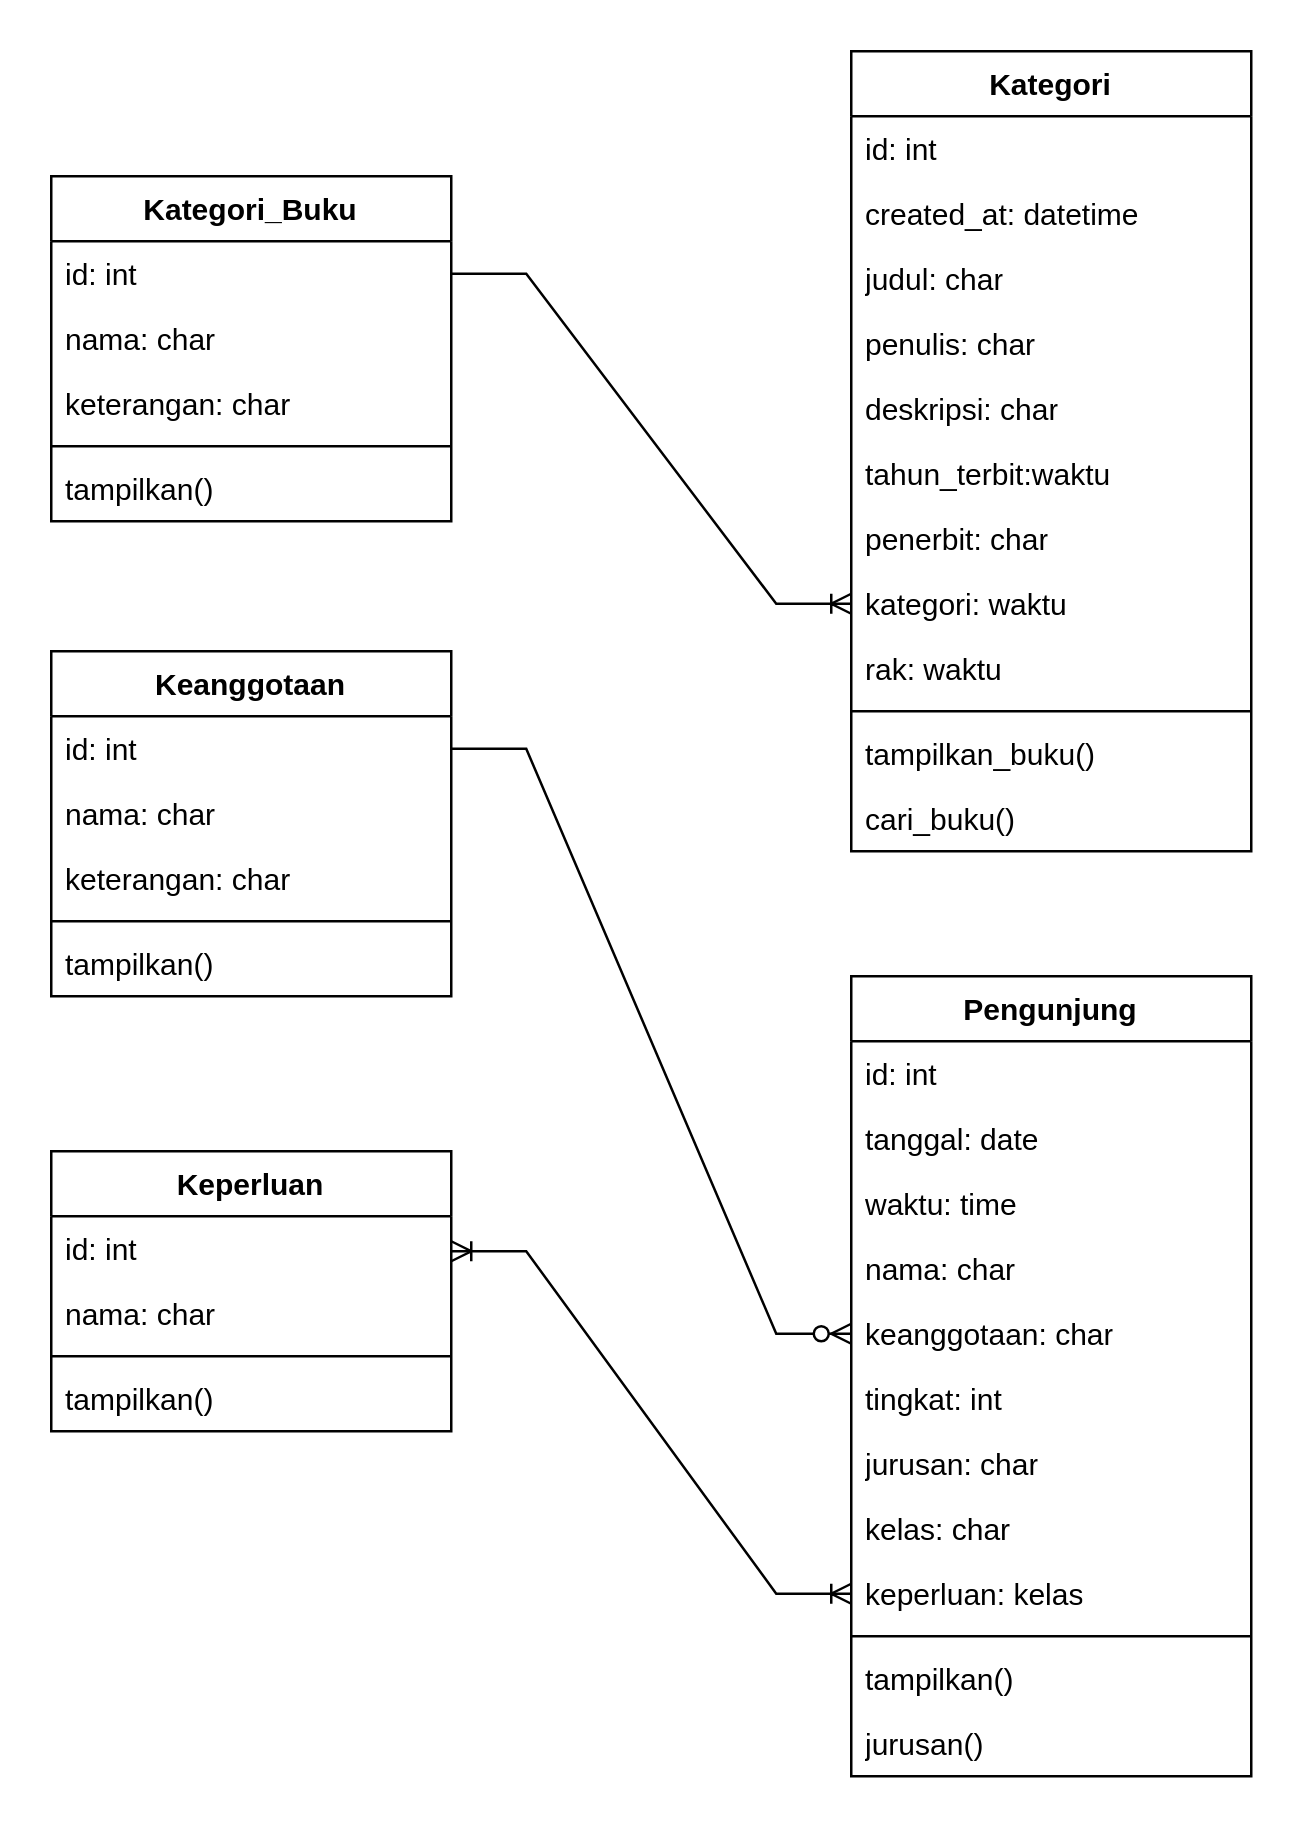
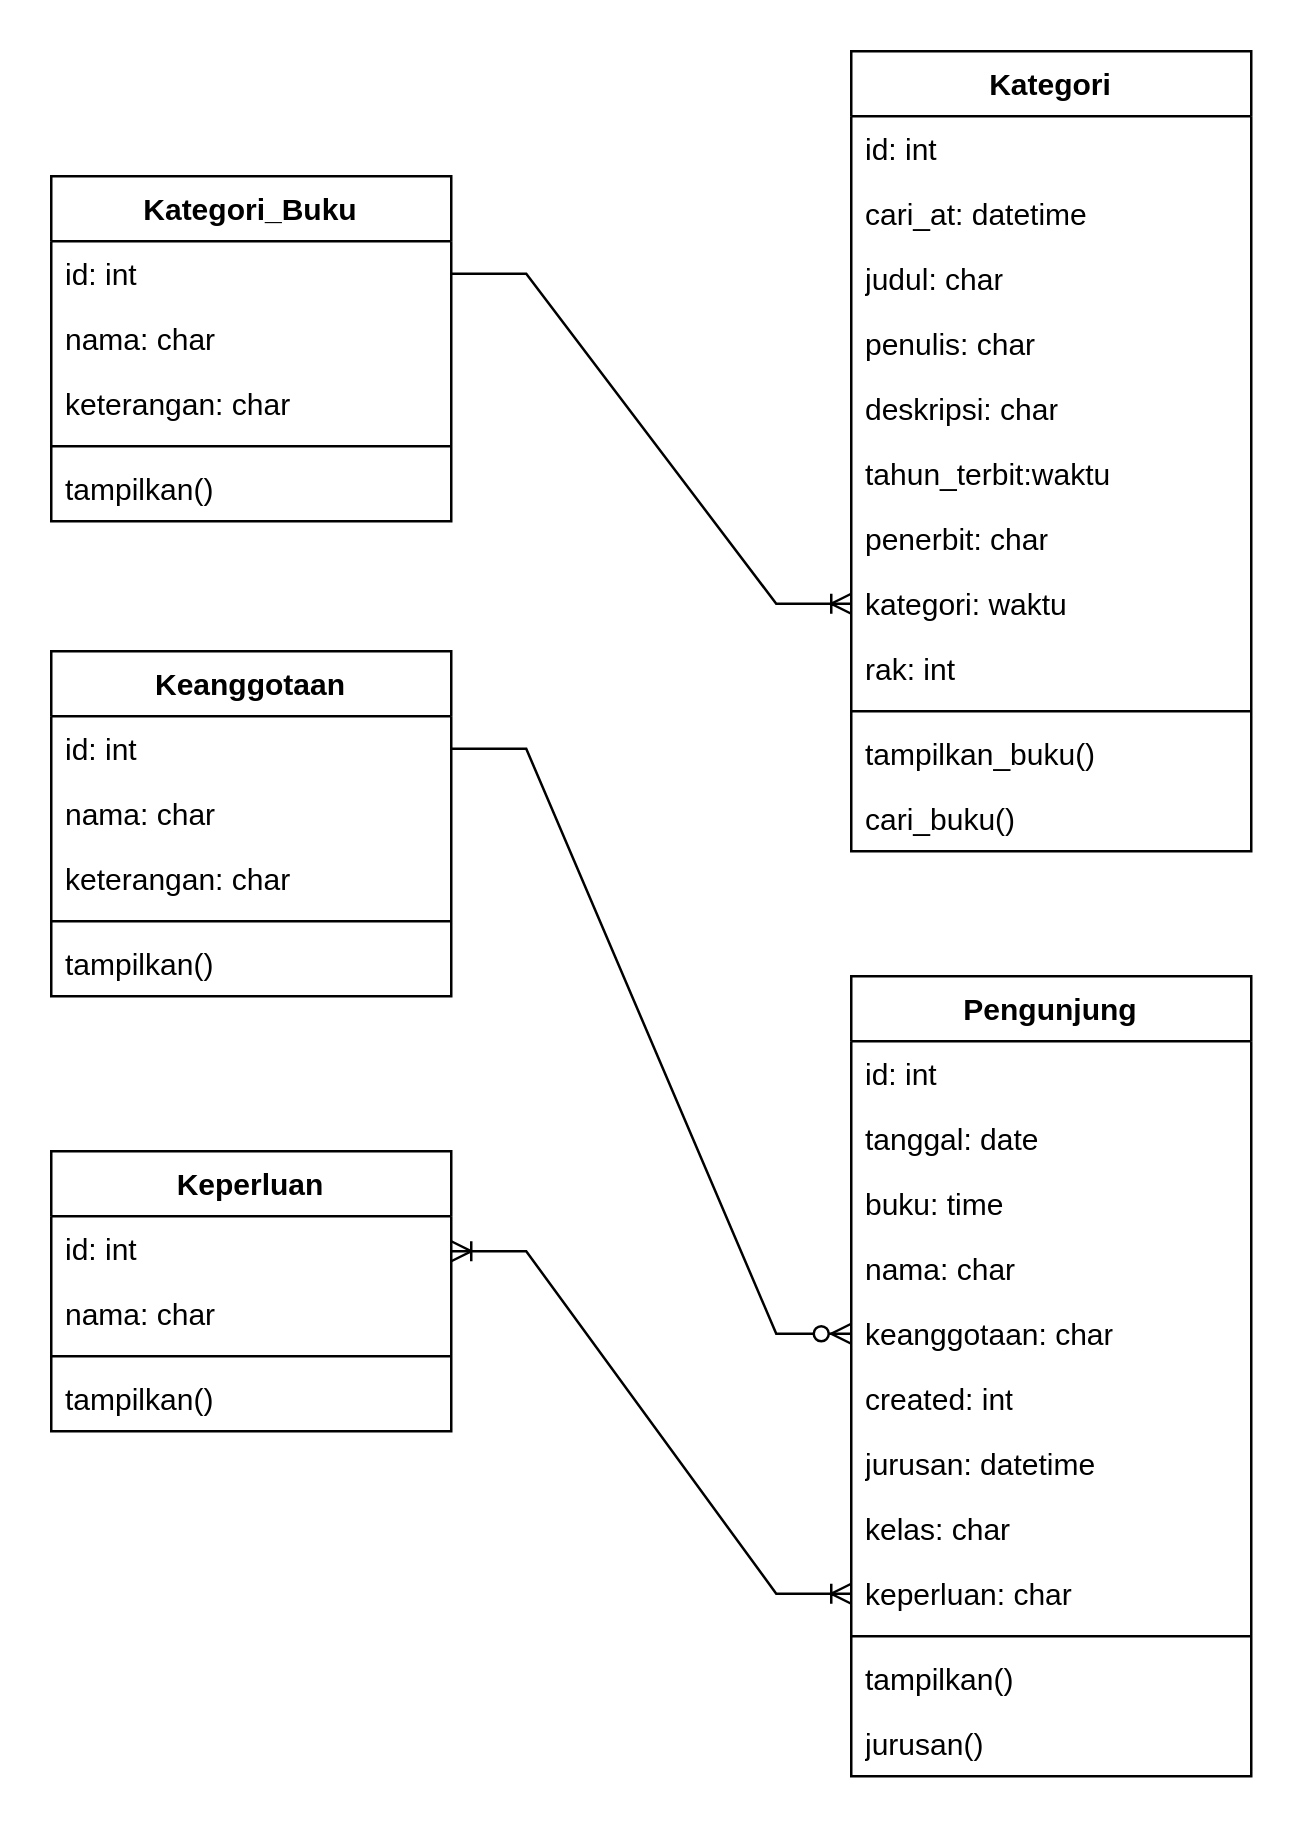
- <mxCell id="4" value="created_at: datetime" style="text;strokeColor=none;fillColor=none;align=left;verticalAlign=top;spacingLeft=4;spacingRight=4;overflow=hidden;rotatable=0;points=[[0,0.5],[1,0.5]];portConstraint=eastwest;whiteSpace=wrap;html=1;" vertex="1" parent="2"><mxGeometry y="52" width="160" height="26" as="geometry" /></mxCell>
+ <mxCell id="4" value="cari_at: datetime" style="text;strokeColor=none;fillColor=none;align=left;verticalAlign=top;spacingLeft=4;spacingRight=4;overflow=hidden;rotatable=0;points=[[0,0.5],[1,0.5]];portConstraint=eastwest;whiteSpace=wrap;html=1;" vertex="1" parent="2"><mxGeometry y="52" width="160" height="26" as="geometry" /></mxCell>
- <mxCell id="11" value="rak: waktu" style="text;strokeColor=none;fillColor=none;align=left;verticalAlign=top;spacingLeft=4;spacingRight=4;overflow=hidden;rotatable=0;points=[[0,0.5],[1,0.5]];portConstraint=eastwest;whiteSpace=wrap;html=1;" vertex="1" parent="2"><mxGeometry y="234" width="160" height="26" as="geometry" /></mxCell>
+ <mxCell id="11" value="rak: int" style="text;strokeColor=none;fillColor=none;align=left;verticalAlign=top;spacingLeft=4;spacingRight=4;overflow=hidden;rotatable=0;points=[[0,0.5],[1,0.5]];portConstraint=eastwest;whiteSpace=wrap;html=1;" vertex="1" parent="2"><mxGeometry y="234" width="160" height="26" as="geometry" /></mxCell>
- <mxCell id="35" value="waktu: time" style="text;strokeColor=none;fillColor=none;align=left;verticalAlign=top;spacingLeft=4;spacingRight=4;overflow=hidden;rotatable=0;points=[[0,0.5],[1,0.5]];portConstraint=eastwest;whiteSpace=wrap;html=1;" vertex="1" parent="32"><mxGeometry y="78" width="160" height="26" as="geometry" /></mxCell>
+ <mxCell id="35" value="buku: time" style="text;strokeColor=none;fillColor=none;align=left;verticalAlign=top;spacingLeft=4;spacingRight=4;overflow=hidden;rotatable=0;points=[[0,0.5],[1,0.5]];portConstraint=eastwest;whiteSpace=wrap;html=1;" vertex="1" parent="32"><mxGeometry y="78" width="160" height="26" as="geometry" /></mxCell>
- <mxCell id="38" value="tingkat: int" style="text;strokeColor=none;fillColor=none;align=left;verticalAlign=top;spacingLeft=4;spacingRight=4;overflow=hidden;rotatable=0;points=[[0,0.5],[1,0.5]];portConstraint=eastwest;whiteSpace=wrap;html=1;" vertex="1" parent="32"><mxGeometry y="156" width="160" height="26" as="geometry" /></mxCell>
+ <mxCell id="38" value="created: int" style="text;strokeColor=none;fillColor=none;align=left;verticalAlign=top;spacingLeft=4;spacingRight=4;overflow=hidden;rotatable=0;points=[[0,0.5],[1,0.5]];portConstraint=eastwest;whiteSpace=wrap;html=1;" vertex="1" parent="32"><mxGeometry y="156" width="160" height="26" as="geometry" /></mxCell>
- <mxCell id="39" value="jurusan: char" style="text;strokeColor=none;fillColor=none;align=left;verticalAlign=top;spacingLeft=4;spacingRight=4;overflow=hidden;rotatable=0;points=[[0,0.5],[1,0.5]];portConstraint=eastwest;whiteSpace=wrap;html=1;" vertex="1" parent="32"><mxGeometry y="182" width="160" height="26" as="geometry" /></mxCell>
+ <mxCell id="39" value="jurusan: datetime" style="text;strokeColor=none;fillColor=none;align=left;verticalAlign=top;spacingLeft=4;spacingRight=4;overflow=hidden;rotatable=0;points=[[0,0.5],[1,0.5]];portConstraint=eastwest;whiteSpace=wrap;html=1;" vertex="1" parent="32"><mxGeometry y="182" width="160" height="26" as="geometry" /></mxCell>
- <mxCell id="41" value="keperluan: kelas" style="text;strokeColor=none;fillColor=none;align=left;verticalAlign=top;spacingLeft=4;spacingRight=4;overflow=hidden;rotatable=0;points=[[0,0.5],[1,0.5]];portConstraint=eastwest;whiteSpace=wrap;html=1;" vertex="1" parent="32"><mxGeometry y="234" width="160" height="26" as="geometry" /></mxCell>
+ <mxCell id="41" value="keperluan: char" style="text;strokeColor=none;fillColor=none;align=left;verticalAlign=top;spacingLeft=4;spacingRight=4;overflow=hidden;rotatable=0;points=[[0,0.5],[1,0.5]];portConstraint=eastwest;whiteSpace=wrap;html=1;" vertex="1" parent="32"><mxGeometry y="234" width="160" height="26" as="geometry" /></mxCell>
